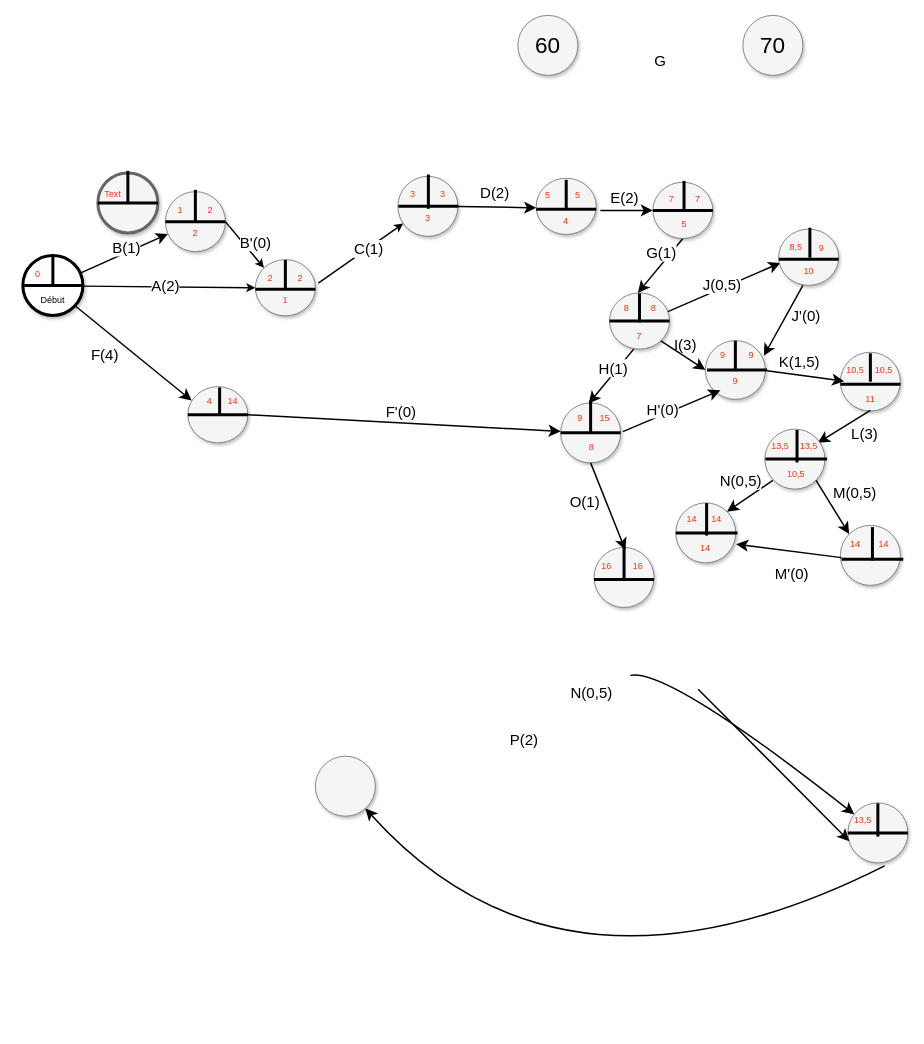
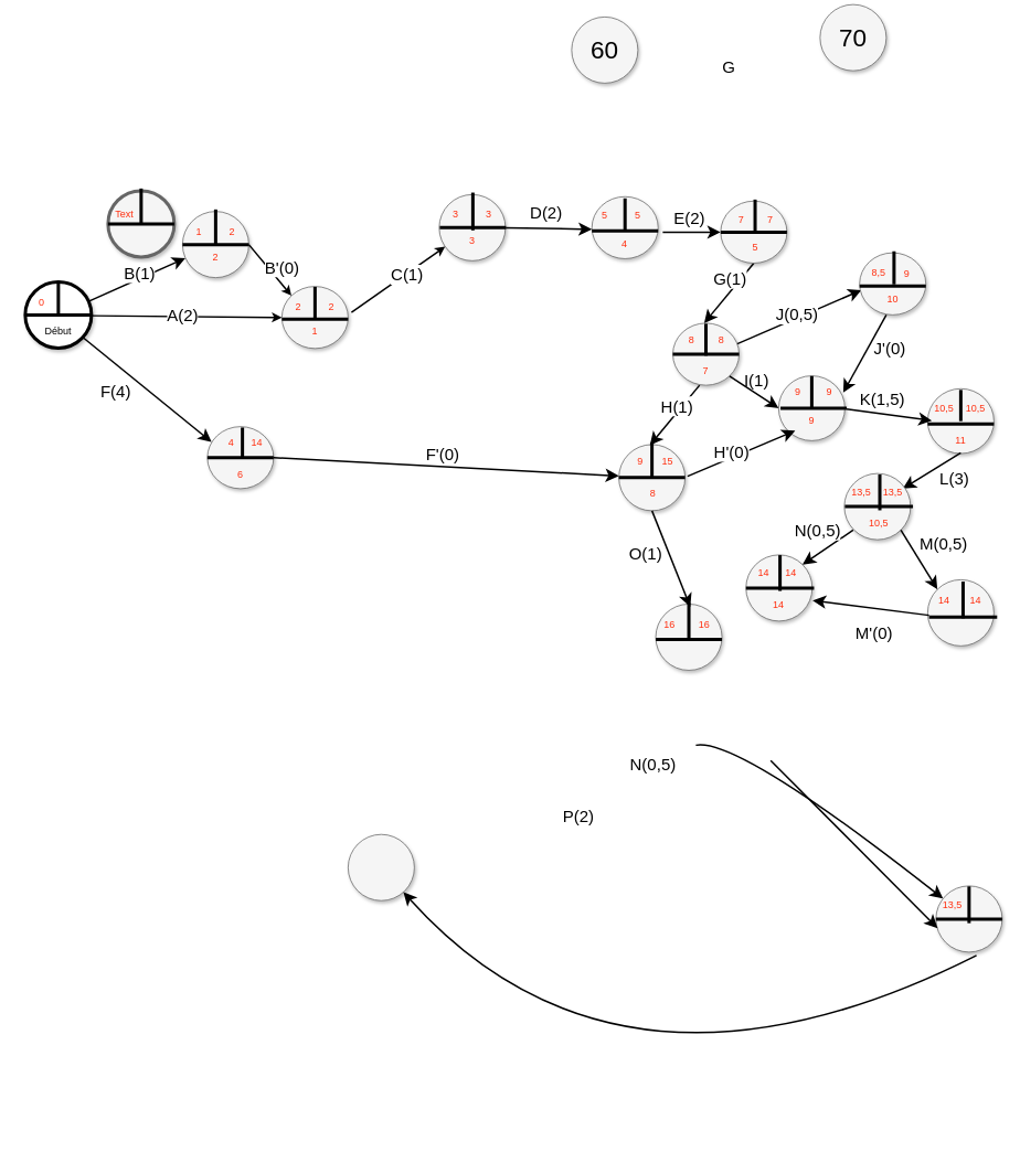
- <mxCell id="12" value="70" style="ellipse;whiteSpace=wrap;html=1;rounded=0;shadow=1;strokeColor=#666666;strokeWidth=1;fontSize=30;align=center;fillColor=#f5f5f5;" parent="1" vertex="1"><mxGeometry x="990" y="20" width="80" height="80" as="geometry" /></mxCell>
+ <mxCell id="12" value="70" style="ellipse;whiteSpace=wrap;html=1;rounded=0;shadow=1;strokeColor=#666666;strokeWidth=1;fontSize=30;align=center;fillColor=#f5f5f5;" parent="1" vertex="1"><mxGeometry x="990" y="5" width="80" height="80" as="geometry" /></mxCell>
- <mxCell id="40" value="I(3)" style="text;html=1;resizable=0;points=[];align=center;verticalAlign=middle;labelBackgroundColor=#ffffff;fontSize=20;" vertex="1" connectable="0" parent="1"><mxGeometry x="864.67" y="400" as="geometry"><mxPoint x="48" y="57" as="offset" /></mxGeometry></mxCell>
+ <mxCell id="40" value="I(1)" style="text;html=1;resizable=0;points=[];align=center;verticalAlign=middle;labelBackgroundColor=#ffffff;fontSize=20;" vertex="1" connectable="0" parent="1"><mxGeometry x="864.67" y="400" as="geometry"><mxPoint x="48" y="57" as="offset" /></mxGeometry></mxCell>
+ <mxCell id="147" value="&lt;font color=&quot;#FF2D0D&quot;&gt;6&lt;/font&gt;" style="text;html=1;strokeColor=none;fillColor=none;align=center;verticalAlign=middle;whiteSpace=wrap;rounded=0;" vertex="1" parent="1"><mxGeometry x="260" y="557.5" width="60" height="30" as="geometry" /></mxCell>
